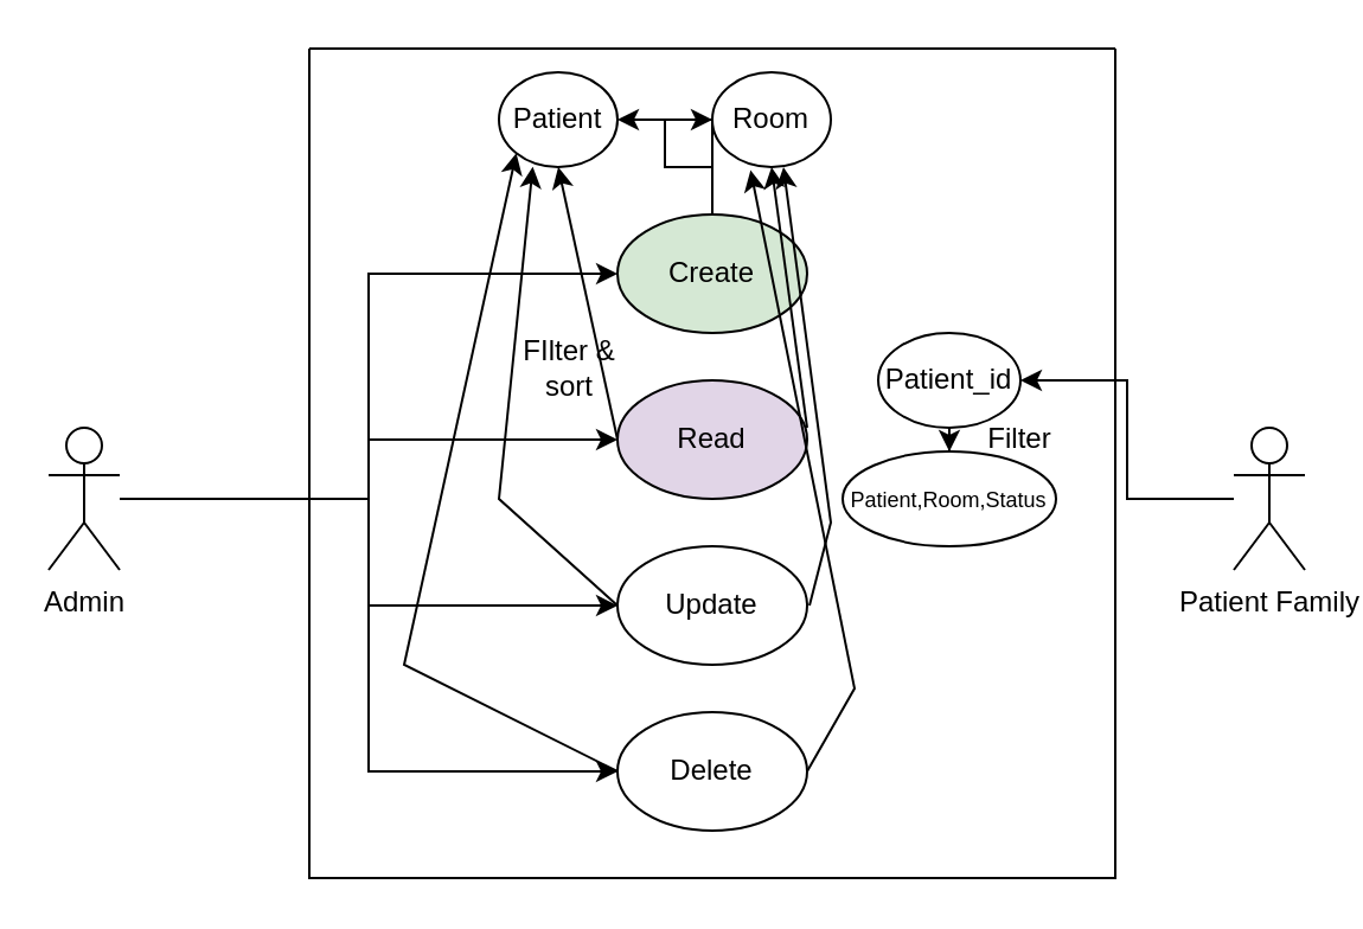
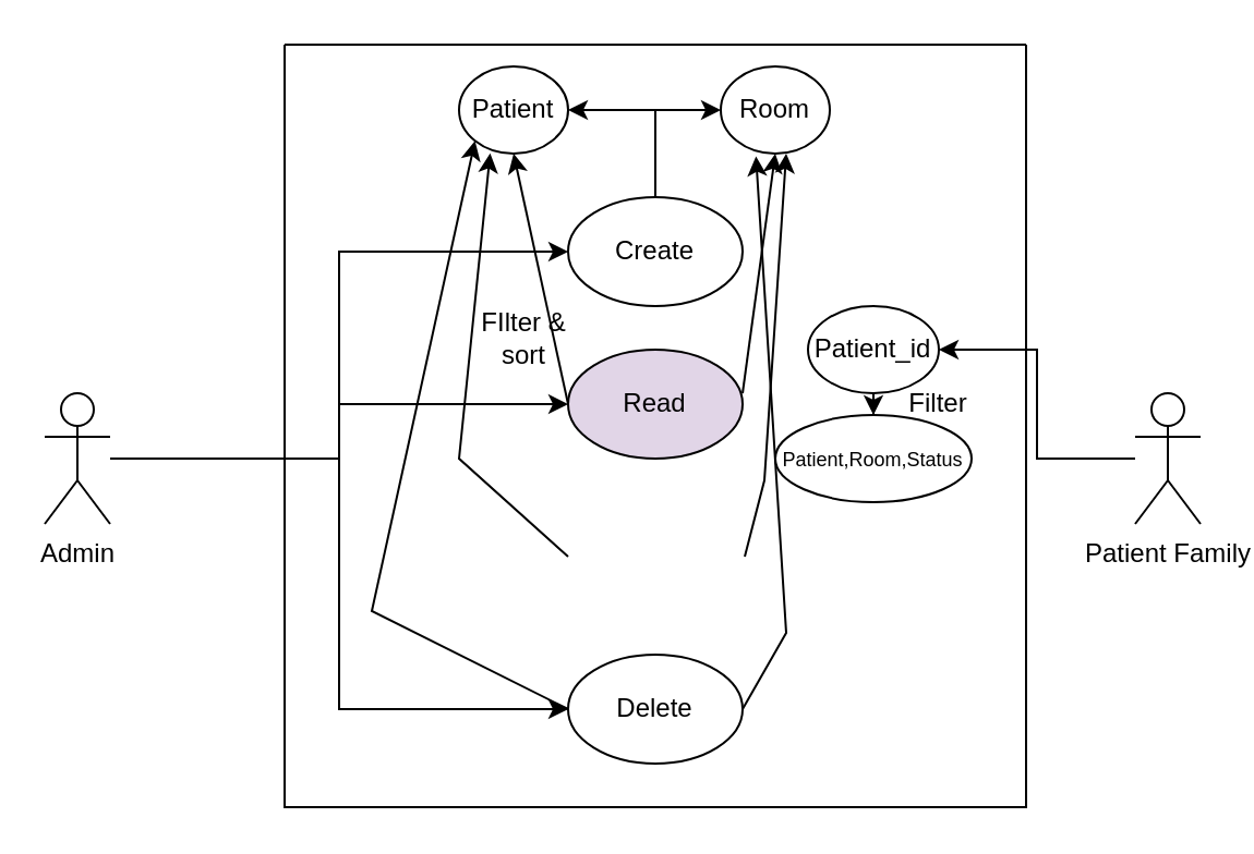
- <mxCell id="10" value="Room" style="ellipse;whiteSpace=wrap;html=1;" parent="2" vertex="1"><mxGeometry x="170" y="10" width="50" height="40" as="geometry" /></mxCell>
+ <mxCell id="10" value="Room" style="ellipse;whiteSpace=wrap;html=1;" parent="2" vertex="1"><mxGeometry x="200" y="10" width="50" height="40" as="geometry" /></mxCell>
- <mxCell id="5" value="Create" style="ellipse;whiteSpace=wrap;html=1;fillColor=#d5e8d4;" parent="2" vertex="1"><mxGeometry x="130" y="70" width="80" height="50" as="geometry" /></mxCell>
+ <mxCell id="5" value="Create" style="ellipse;whiteSpace=wrap;html=1;" parent="2" vertex="1"><mxGeometry x="130" y="70" width="80" height="50" as="geometry" /></mxCell>
- <mxCell id="24" style="edgeStyle=orthogonalEdgeStyle;rounded=0;orthogonalLoop=1;jettySize=auto;html=1;entryX=0;entryY=0.5;entryDx=0;entryDy=0;" parent="1" source="26" target="7" edge="1"><mxGeometry relative="1" as="geometry" /></mxCell>
- <mxCell id="7" value="Update" style="ellipse;whiteSpace=wrap;html=1;" parent="2" vertex="1"><mxGeometry x="130" y="210" width="80" height="50" as="geometry" /></mxCell>
